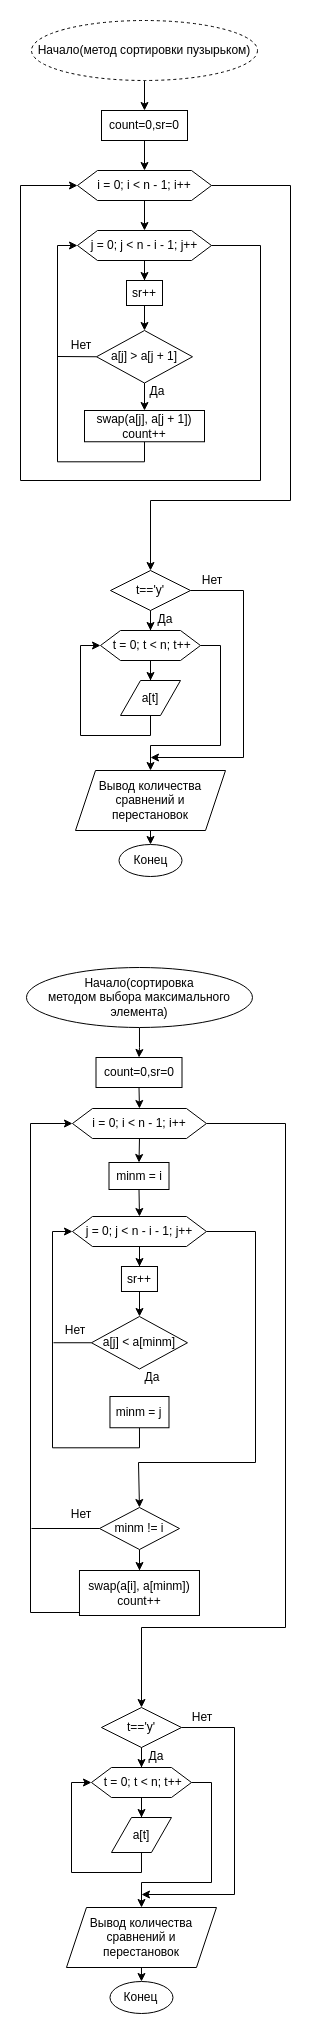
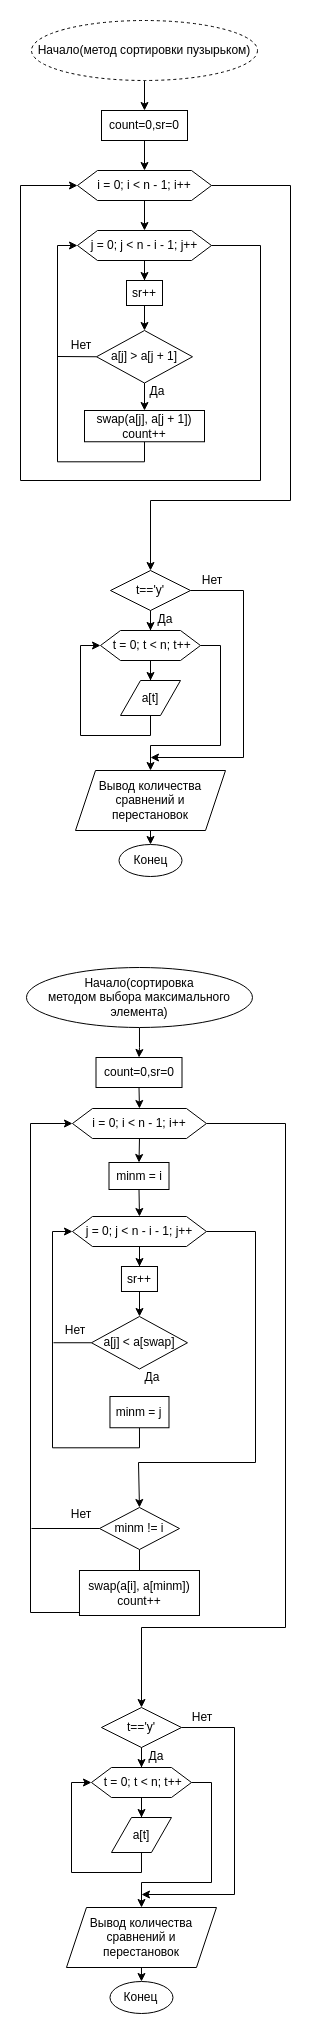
- <mxCell id="45" value="a[j] &amp;lt; a[minm]" style="rhombus;whiteSpace=wrap;html=1;" parent="1" vertex="1"><mxGeometry x="90.98" y="1316" width="96" height="52.5" as="geometry" /></mxCell>
+ <mxCell id="45" value="a[j] &amp;lt; a[swap]" style="rhombus;whiteSpace=wrap;html=1;" parent="1" vertex="1"><mxGeometry x="90.98" y="1316" width="96" height="52.5" as="geometry" /></mxCell>
- <mxCell id="65" value="" style="edgeStyle=orthogonalEdgeStyle;rounded=0;orthogonalLoop=1;jettySize=auto;html=1;" parent="1" source="66" target="68" edge="1"><mxGeometry relative="1" as="geometry" /></mxCell>
+ <mxCell id="65" value="" style="edgeStyle=orthogonalEdgeStyle;rounded=0;orthogonalLoop=1;jettySize=auto;html=1;endArrow=none;" parent="1" source="66" target="68" edge="1"><mxGeometry relative="1" as="geometry" /></mxCell>
